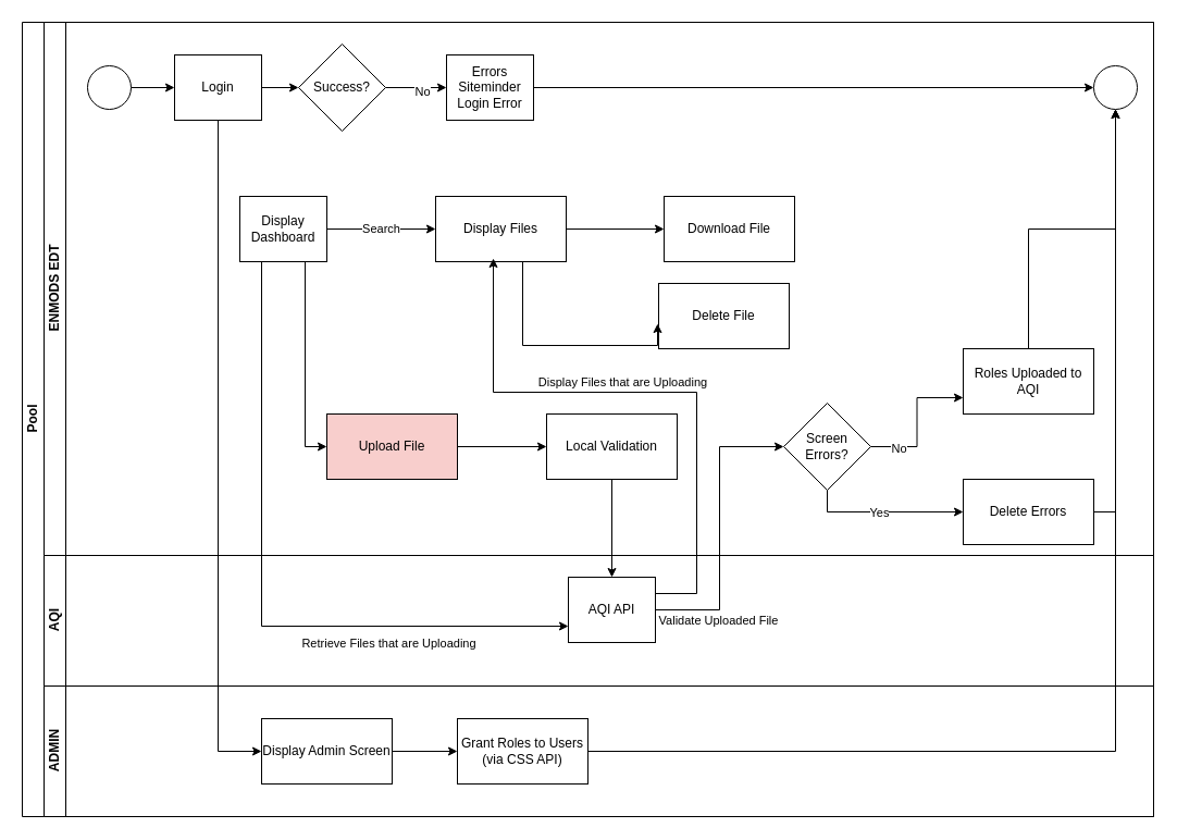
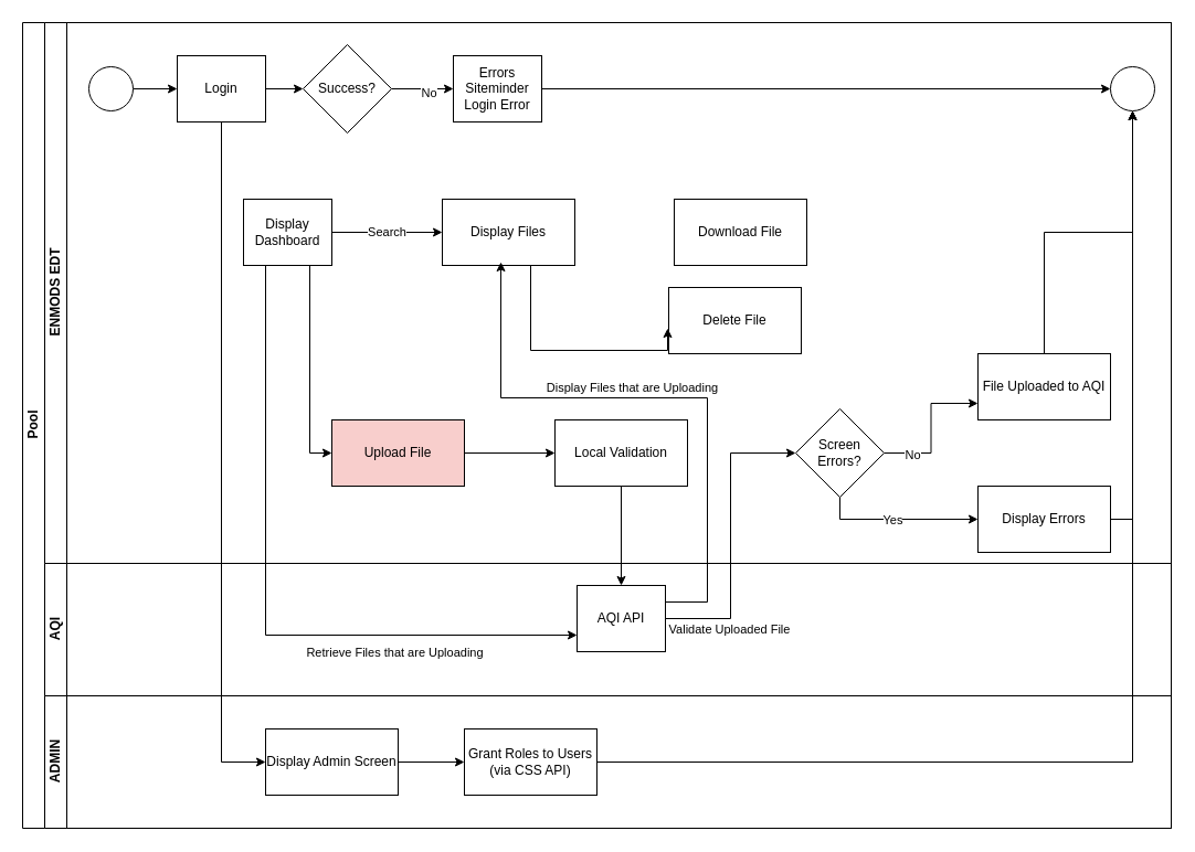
- <mxCell id="17" style="edgeStyle=orthogonalEdgeStyle;rounded=0;orthogonalLoop=1;jettySize=auto;html=1;entryX=0;entryY=0.5;entryDx=0;entryDy=0;" edge="1" parent="3" source="18" target="20"><mxGeometry relative="1" as="geometry" /></mxCell>
- <mxCell id="32" value="Roles Uploaded to AQI" style="rounded=0;whiteSpace=wrap;html=1;" vertex="1" parent="3"><mxGeometry x="845" y="300" width="120" height="60" as="geometry" /></mxCell>
+ <mxCell id="32" value="File Uploaded to AQI" style="rounded=0;whiteSpace=wrap;html=1;" vertex="1" parent="3"><mxGeometry x="845" y="300" width="120" height="60" as="geometry" /></mxCell>
- <mxCell id="30" value="Delete Errors" style="rounded=0;whiteSpace=wrap;html=1;" vertex="1" parent="3"><mxGeometry x="845" y="420" width="120" height="60" as="geometry" /></mxCell>
+ <mxCell id="30" value="Display Errors" style="rounded=0;whiteSpace=wrap;html=1;" vertex="1" parent="3"><mxGeometry x="845" y="420" width="120" height="60" as="geometry" /></mxCell>
